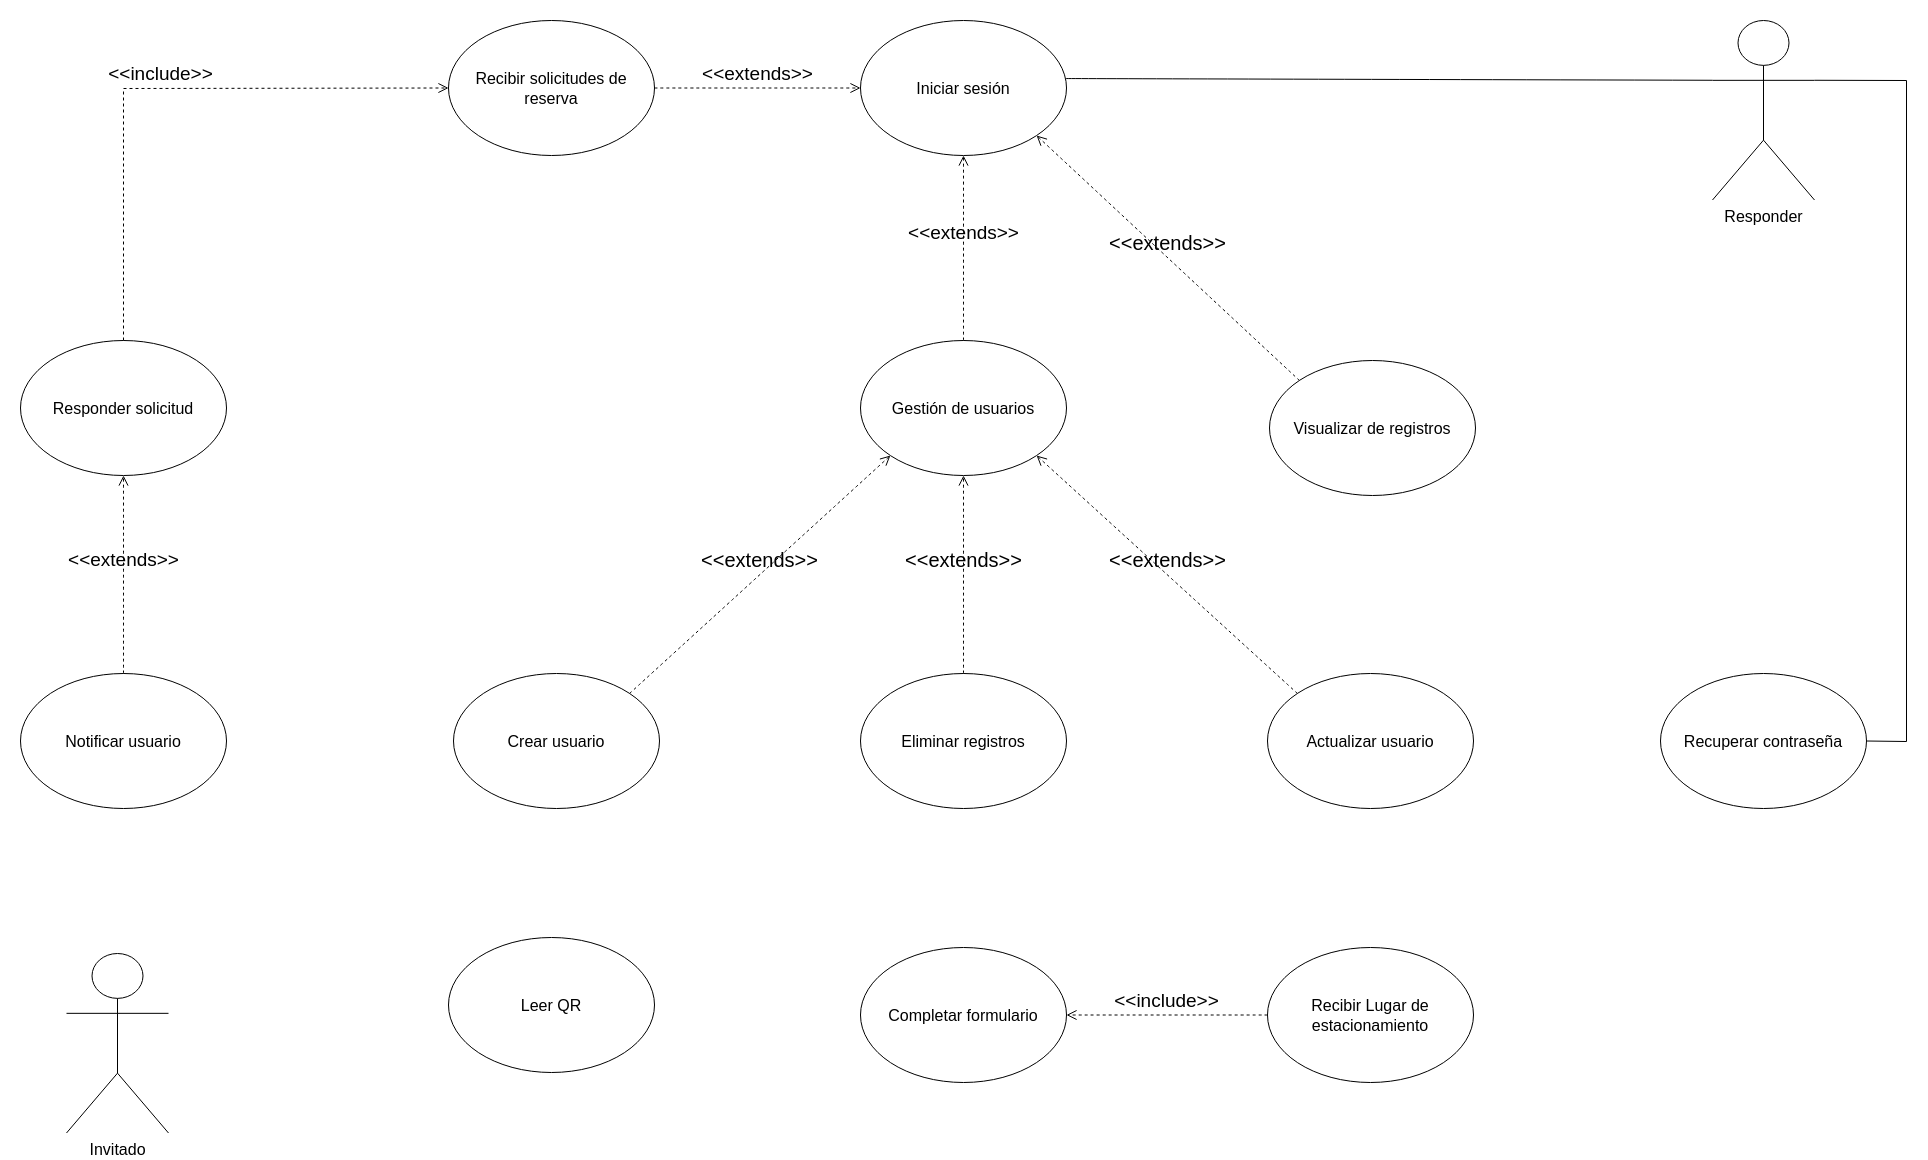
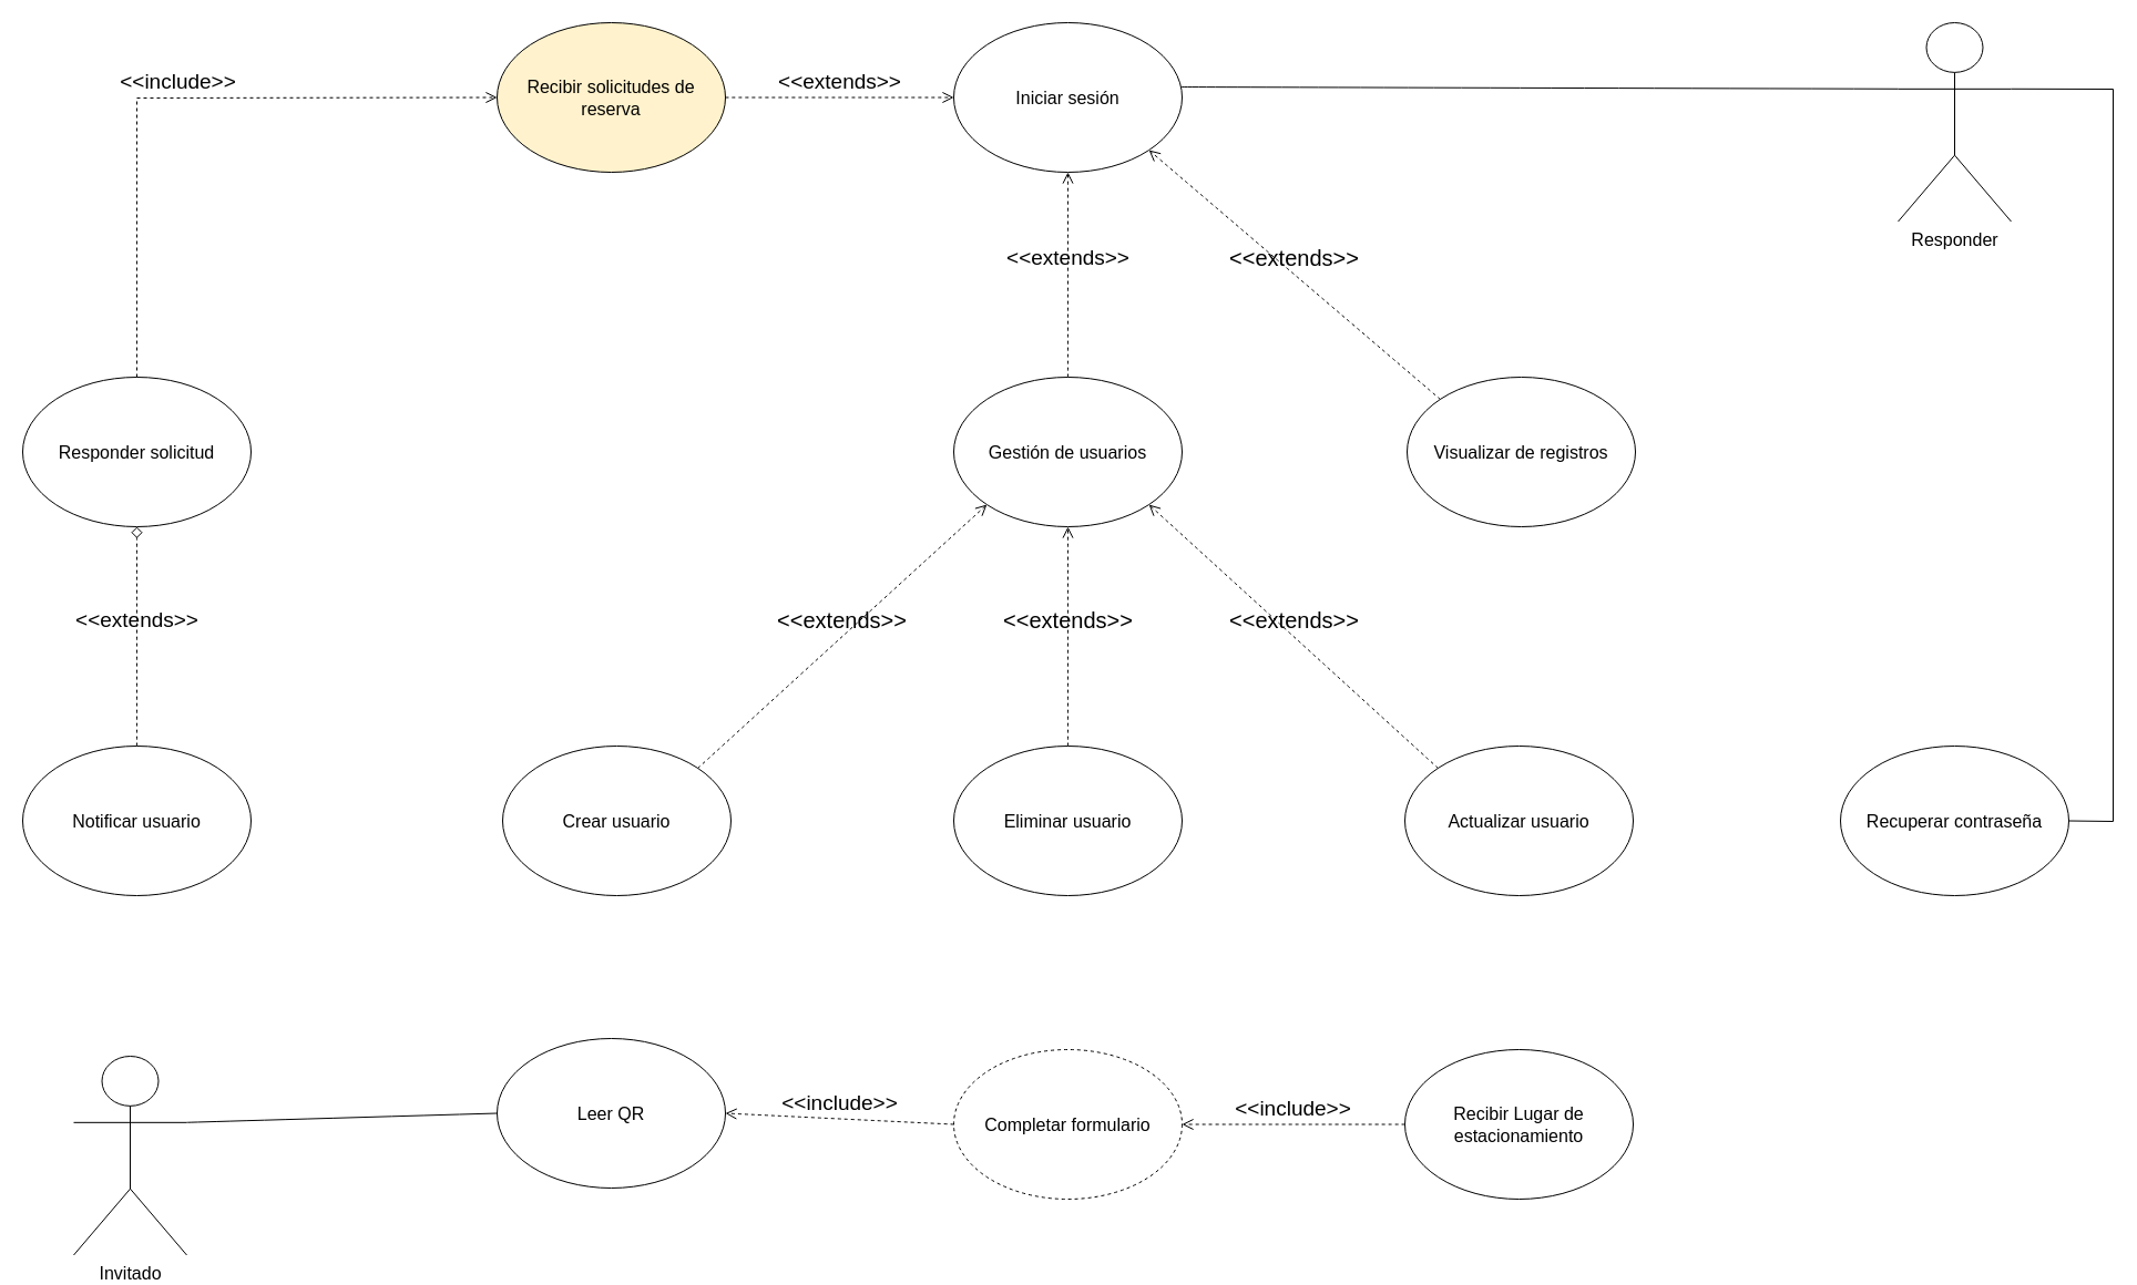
- <mxCell id="6" value="Recibir solicitudes de reserva" style="ellipse;whiteSpace=wrap;html=1;fontSize=16;" parent="1" vertex="1"><mxGeometry x="448" y="20" width="206" height="135" as="geometry" /></mxCell>
+ <mxCell id="6" value="Recibir solicitudes de reserva" style="ellipse;whiteSpace=wrap;html=1;fontSize=16;fillColor=#fff2cc;" parent="1" vertex="1"><mxGeometry x="448" y="20" width="206" height="135" as="geometry" /></mxCell>
- <mxCell id="28" value="Visualizar de registros" style="ellipse;whiteSpace=wrap;html=1;fontSize=16;" parent="1" vertex="1"><mxGeometry x="1269" y="360" width="206" height="135" as="geometry" /></mxCell>
+ <mxCell id="28" value="Visualizar de registros" style="ellipse;whiteSpace=wrap;html=1;fontSize=16;" parent="1" vertex="1"><mxGeometry x="1269" y="340" width="206" height="135" as="geometry" /></mxCell>
- <mxCell id="23" value="&lt;font style=&quot;font-size: 19px;&quot;&gt;&amp;lt;&amp;lt;extends&amp;gt;&amp;gt;&lt;/font&gt;" style="endArrow=open;startArrow=none;endFill=0;startFill=0;endSize=8;html=1;verticalAlign=bottom;dashed=1;labelBackgroundColor=none;rounded=0;fontSize=12;curved=1;entryX=0.5;entryY=1;entryDx=0;entryDy=0;exitX=0.5;exitY=0;exitDx=0;exitDy=0;" parent="1" source="7" target="8" edge="1"><mxGeometry width="160" relative="1" as="geometry"><mxPoint x="236" y="418" as="sourcePoint" /><mxPoint x="485" y="418" as="targetPoint" /></mxGeometry></mxCell>
+ <mxCell id="23" value="&lt;font style=&quot;font-size: 19px;&quot;&gt;&amp;lt;&amp;lt;extends&amp;gt;&amp;gt;&lt;/font&gt;" style="endArrow=diamond;startArrow=none;endFill=0;startFill=0;endSize=8;html=1;verticalAlign=bottom;dashed=1;labelBackgroundColor=none;rounded=0;fontSize=12;curved=1;entryX=0.5;entryY=1;entryDx=0;entryDy=0;exitX=0.5;exitY=0;exitDx=0;exitDy=0;" parent="1" source="7" target="8" edge="1"><mxGeometry width="160" relative="1" as="geometry"><mxPoint x="236" y="418" as="sourcePoint" /><mxPoint x="485" y="418" as="targetPoint" /></mxGeometry></mxCell>
- <mxCell id="16" value="Eliminar registros" style="ellipse;whiteSpace=wrap;html=1;fontSize=16;" parent="1" vertex="1"><mxGeometry x="860" y="673" width="206" height="135" as="geometry" /></mxCell>
+ <mxCell id="16" value="Eliminar usuario" style="ellipse;whiteSpace=wrap;html=1;fontSize=16;" parent="1" vertex="1"><mxGeometry x="860" y="673" width="206" height="135" as="geometry" /></mxCell>
+ <mxCell id="9" style="edgeStyle=none;curved=1;rounded=0;orthogonalLoop=1;jettySize=auto;html=1;exitX=1;exitY=0.333;exitDx=0;exitDy=0;exitPerimeter=0;entryX=0;entryY=0.5;entryDx=0;entryDy=0;fontSize=12;startSize=8;endSize=8;endArrow=none;endFill=0;" parent="1" source="10" target="11" edge="1"><mxGeometry relative="1" as="geometry" /></mxCell>
+ <mxCell id="25" value="&lt;font style=&quot;font-size: 19px;&quot;&gt;&amp;lt;&amp;lt;include&amp;gt;&amp;gt;&lt;/font&gt;" style="endArrow=open;startArrow=none;endFill=0;startFill=0;endSize=8;html=1;verticalAlign=bottom;dashed=1;labelBackgroundColor=none;rounded=0;fontSize=12;curved=1;entryX=1;entryY=0.5;entryDx=0;entryDy=0;exitX=0;exitY=0.5;exitDx=0;exitDy=0;" parent="1" source="24" target="11" edge="1"><mxGeometry width="160" relative="1" as="geometry"><mxPoint x="232" y="218" as="sourcePoint" /><mxPoint x="481" y="218" as="targetPoint" /></mxGeometry></mxCell>
- <mxCell id="24" value="Completar formulario" style="ellipse;whiteSpace=wrap;html=1;fontSize=16;" parent="1" vertex="1"><mxGeometry x="860" y="947" width="206" height="135" as="geometry" /></mxCell>
+ <mxCell id="24" value="Completar formulario" style="ellipse;whiteSpace=wrap;html=1;fontSize=16;dashed=1;" parent="1" vertex="1"><mxGeometry x="860" y="947" width="206" height="135" as="geometry" /></mxCell>
